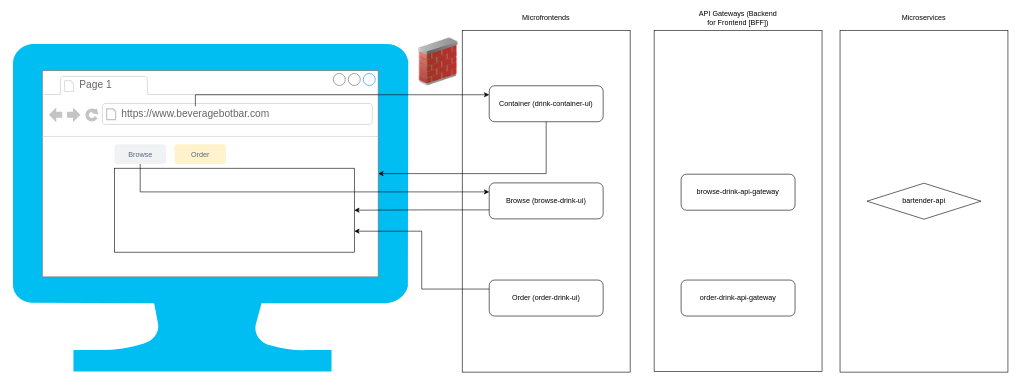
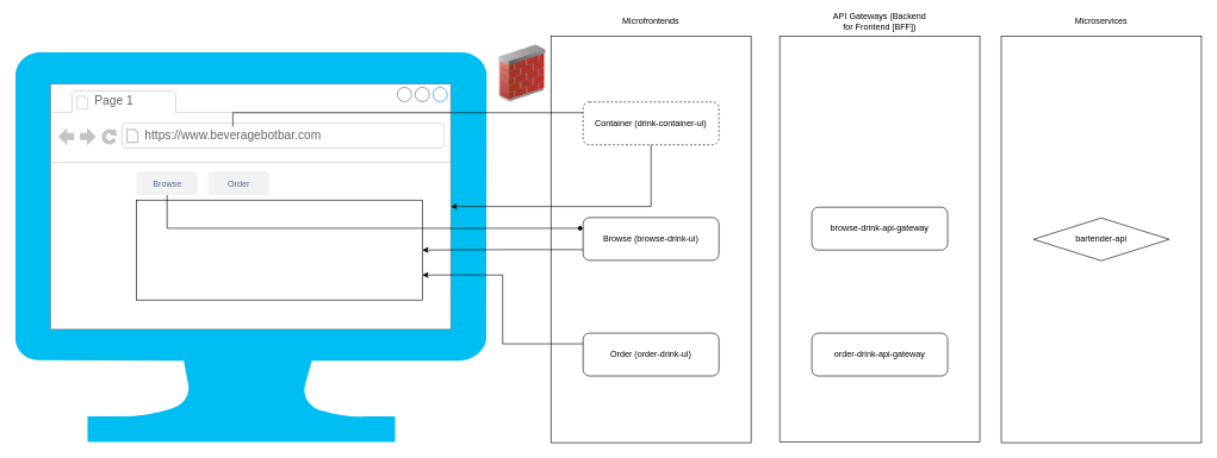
- <mxCell id="24" style="edgeStyle=orthogonalEdgeStyle;rounded=0;orthogonalLoop=1;jettySize=auto;html=1;entryX=0;entryY=0.25;entryDx=0;entryDy=0;" edge="1" parent="1" source="5" target="11"><mxGeometry relative="1" as="geometry"><Array as="points"><mxPoint x="325" y="158" /></Array></mxGeometry></mxCell>
+ <mxCell id="24" style="edgeStyle=orthogonalEdgeStyle;rounded=0;orthogonalLoop=1;jettySize=auto;html=1;entryX=0;entryY=0.25;entryDx=0;entryDy=0;endArrow=none;" edge="1" parent="1" source="5" target="11"><mxGeometry relative="1" as="geometry"><Array as="points"><mxPoint x="325" y="158" /></Array></mxGeometry></mxCell>
- <mxCell id="11" value="Container (drink-container-ui)" style="rounded=1;whiteSpace=wrap;html=1;shadow=0;fillColor=none;" vertex="1" parent="1"><mxGeometry x="815" y="142.5" width="190" height="60" as="geometry" /></mxCell>
+ <mxCell id="11" value="Container (drink-container-ui)" style="rounded=1;whiteSpace=wrap;html=1;shadow=0;fillColor=none;dashed=1;" vertex="1" parent="1"><mxGeometry x="815" y="142.5" width="190" height="60" as="geometry" /></mxCell>
- <mxCell id="7" value="Order" style="rounded=1;fillColor=#fff2cc;strokeColor=none;html=1;fontColor=#596780;align=center;verticalAlign=middle;fontStyle=0;fontSize=12;shadow=0;" vertex="1" parent="3"><mxGeometry x="220" y="123" width="86" height="33" as="geometry" /></mxCell>
+ <mxCell id="7" value="Order" style="rounded=1;fillColor=#F1F2F4;strokeColor=none;html=1;fontColor=#596780;align=center;verticalAlign=middle;fontStyle=0;fontSize=12;shadow=0;" vertex="1" parent="3"><mxGeometry x="220" y="123" width="86" height="33" as="geometry" /></mxCell>
- <mxCell id="25" style="edgeStyle=orthogonalEdgeStyle;rounded=0;orthogonalLoop=1;jettySize=auto;html=1;exitX=0.5;exitY=1;exitDx=0;exitDy=0;entryX=0;entryY=0.25;entryDx=0;entryDy=0;" edge="1" parent="1" source="6" target="13"><mxGeometry relative="1" as="geometry" /></mxCell>
+ <mxCell id="25" style="edgeStyle=orthogonalEdgeStyle;rounded=0;orthogonalLoop=1;jettySize=auto;html=1;exitX=0.5;exitY=1;exitDx=0;exitDy=0;entryX=0;entryY=0.25;entryDx=0;entryDy=0;endArrow=diamond;" edge="1" parent="1" source="6" target="13"><mxGeometry relative="1" as="geometry" /></mxCell>
